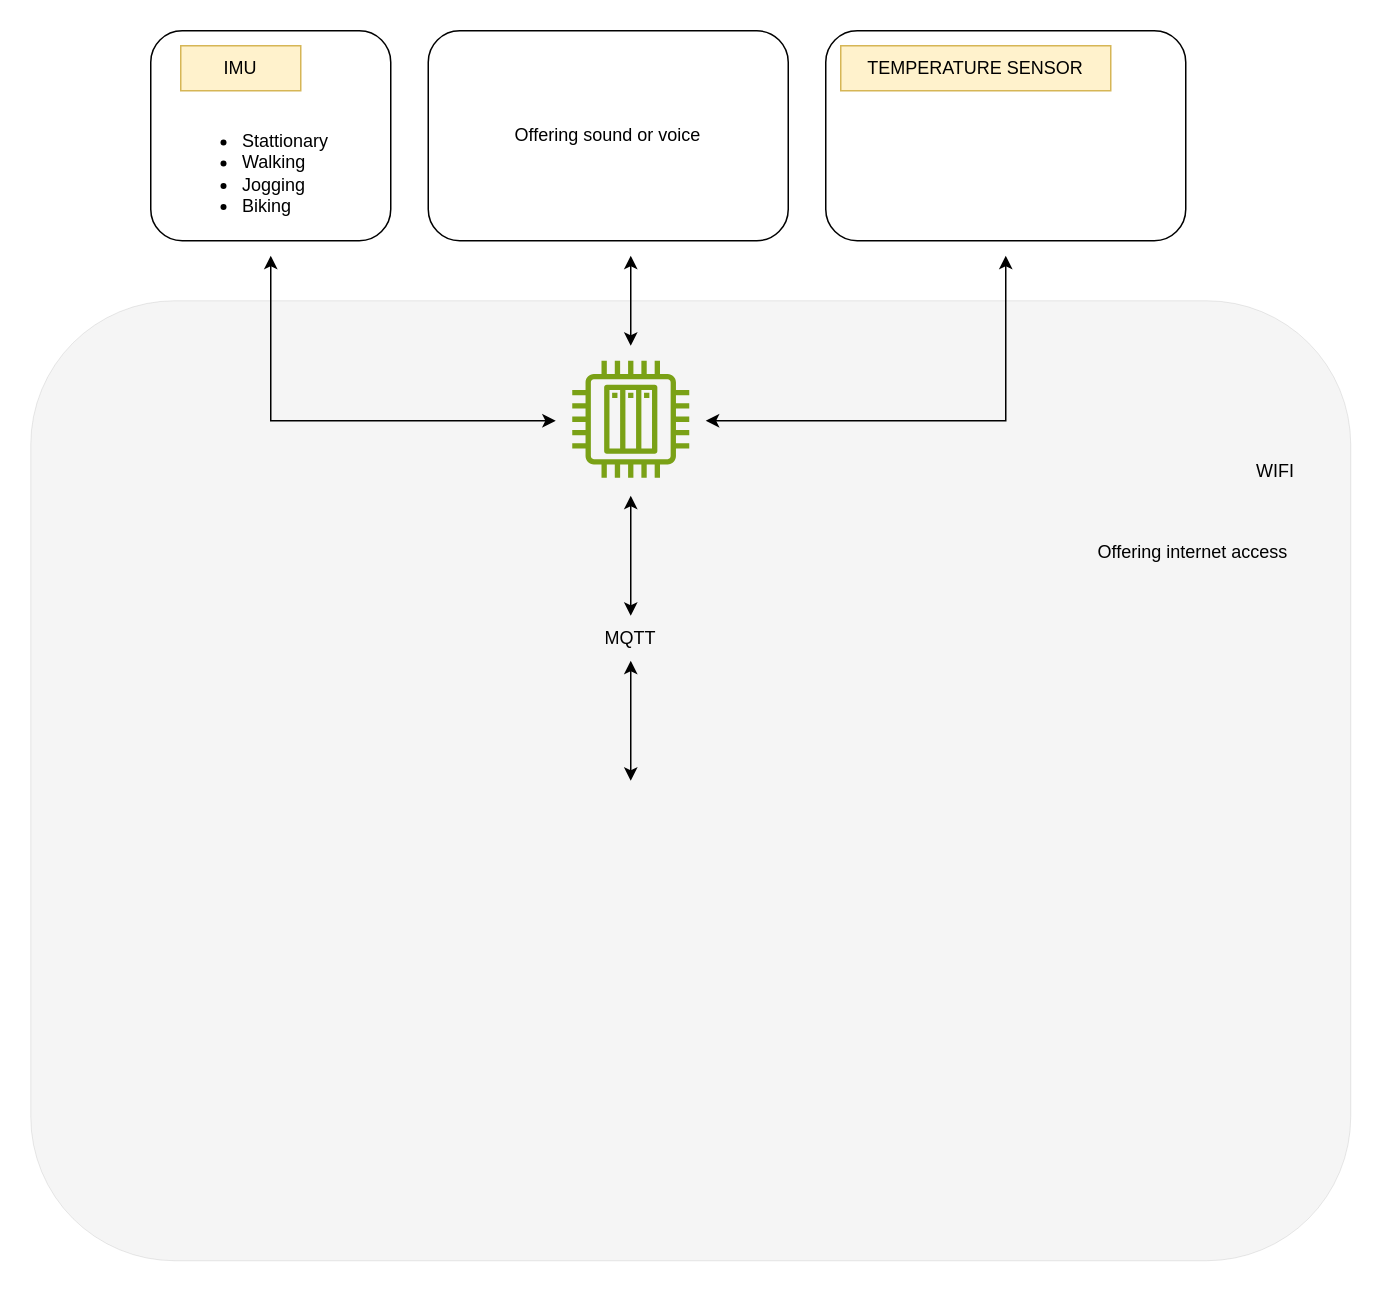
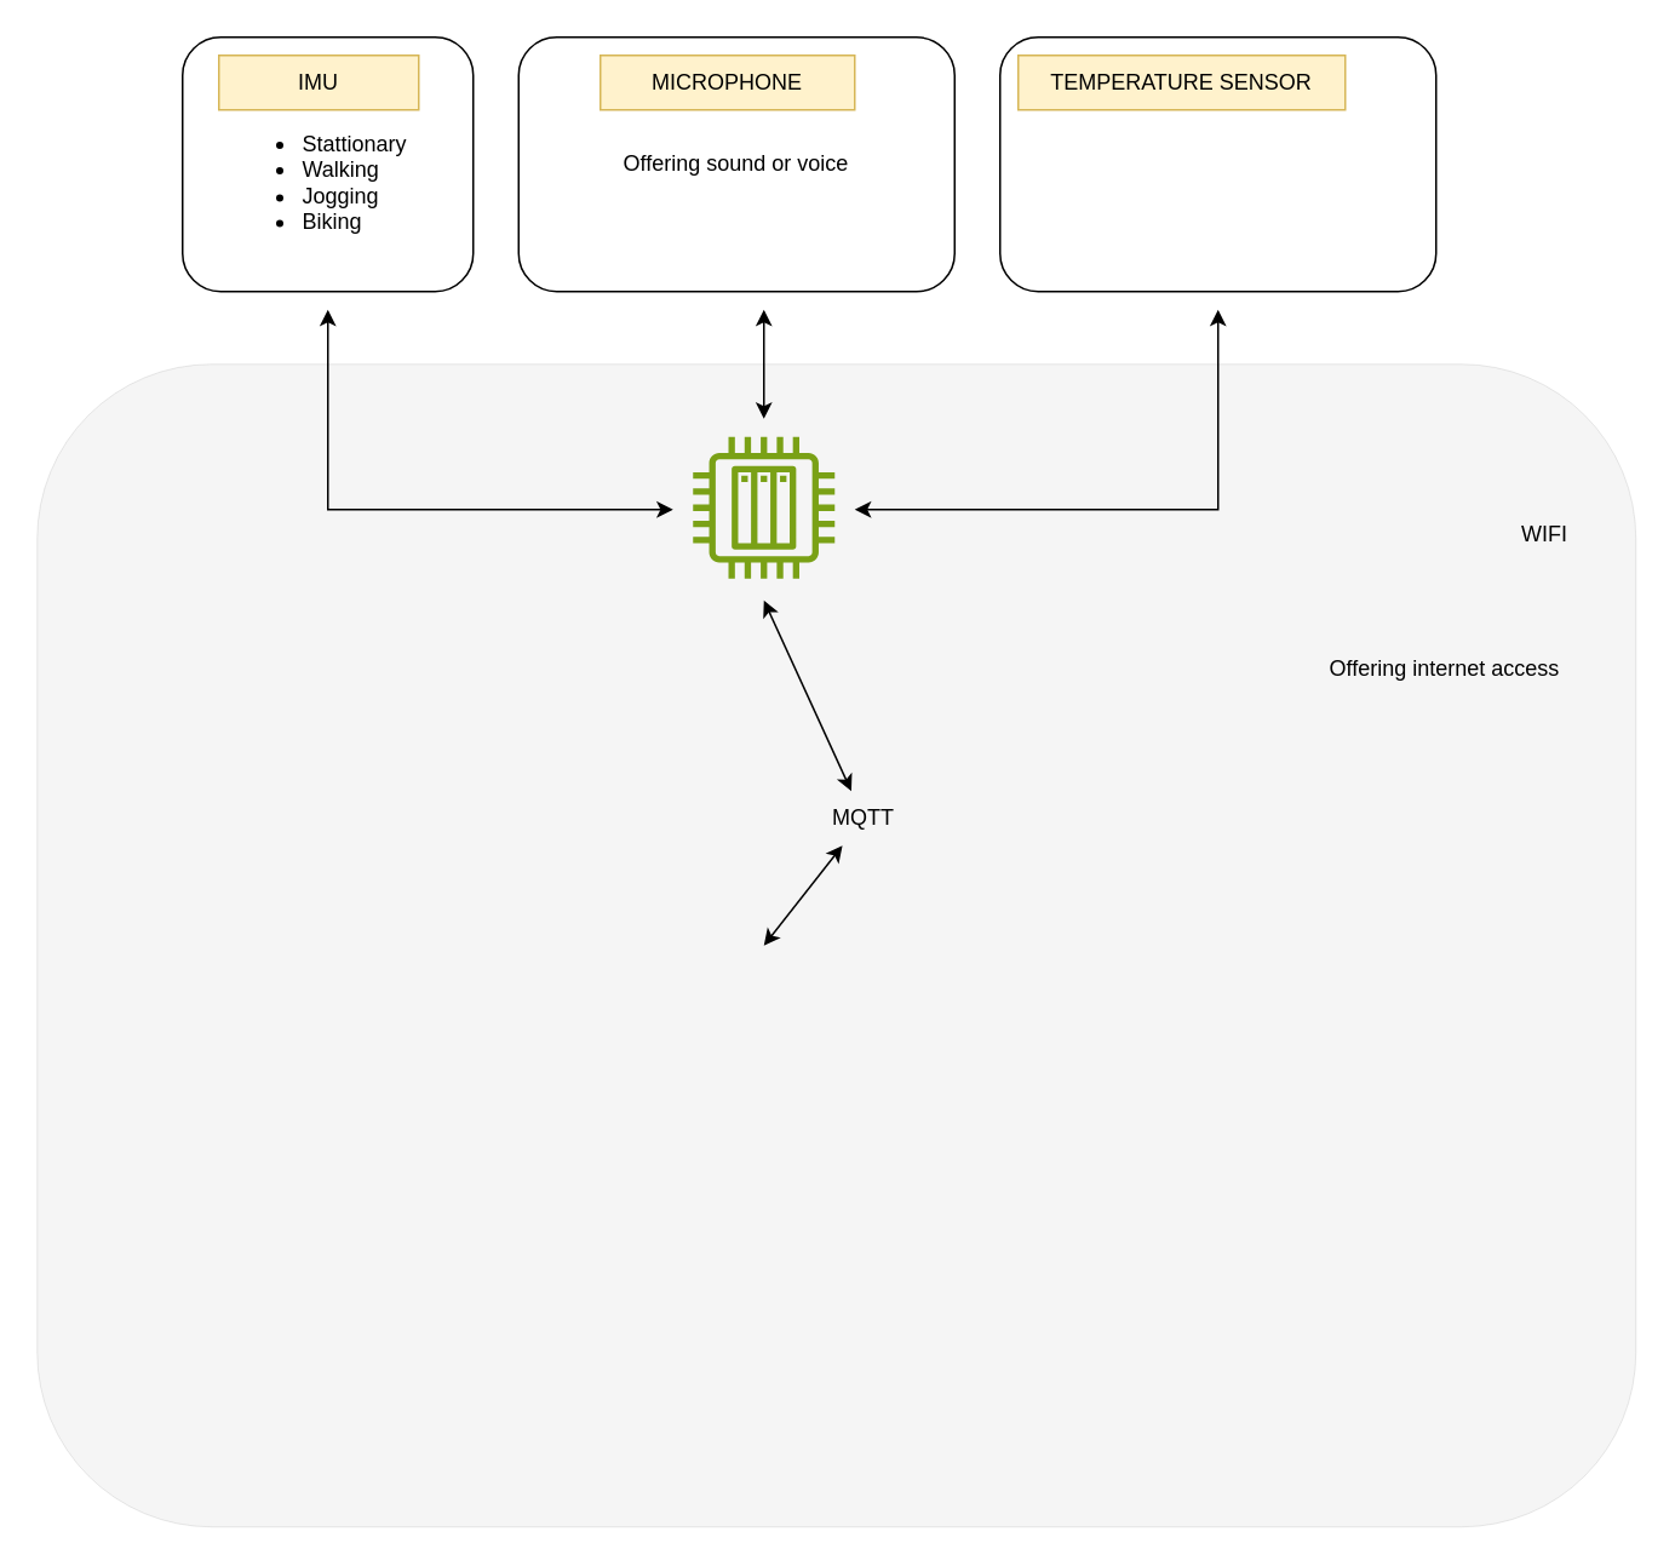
- <mxCell id="9" value="IMU" style="text;html=1;strokeColor=#d6b656;fillColor=#fff2cc;align=center;verticalAlign=middle;whiteSpace=wrap;rounded=0;" parent="1" vertex="1"><mxGeometry x="120" y="30" width="80" height="30" as="geometry" /></mxCell>
+ <mxCell id="9" value="IMU" style="text;html=1;strokeColor=#d6b656;fillColor=#fff2cc;align=center;verticalAlign=middle;whiteSpace=wrap;rounded=0;" parent="1" vertex="1"><mxGeometry x="120" y="30" width="110" height="30" as="geometry" /></mxCell>
+ <mxCell id="6" value="MICROPHONE" style="text;html=1;strokeColor=#d6b656;fillColor=#fff2cc;align=center;verticalAlign=middle;whiteSpace=wrap;rounded=0;" parent="1" vertex="1"><mxGeometry x="330" y="30" width="140" height="30" as="geometry" /></mxCell>
- <mxCell id="8" value="&lt;ul style=&quot;border-color: var(--border-color); text-align: left;&quot;&gt;&lt;li style=&quot;border-color: var(--border-color);&quot;&gt;Stattionary&lt;/li&gt;&lt;li style=&quot;border-color: var(--border-color);&quot;&gt;&lt;span style=&quot;border-color: var(--border-color); background-color: initial;&quot;&gt;Walking&lt;/span&gt;&lt;/li&gt;&lt;li style=&quot;border-color: var(--border-color);&quot;&gt;&lt;span style=&quot;border-color: var(--border-color); background-color: initial;&quot;&gt;Jogging&lt;/span&gt;&lt;/li&gt;&lt;li style=&quot;border-color: var(--border-color);&quot;&gt;&lt;span style=&quot;border-color: var(--border-color); background-color: initial;&quot;&gt;Biking&lt;/span&gt;&lt;/li&gt;&lt;/ul&gt;" style="text;html=1;strokeColor=none;fillColor=none;align=center;verticalAlign=middle;whiteSpace=wrap;rounded=0;" parent="1" vertex="1"><mxGeometry x="115" y="85" width="110" height="60" as="geometry" /></mxCell>
+ <mxCell id="8" value="&lt;ul style=&quot;border-color: var(--border-color); text-align: left;&quot;&gt;&lt;li style=&quot;border-color: var(--border-color);&quot;&gt;Stattionary&lt;/li&gt;&lt;li style=&quot;border-color: var(--border-color);&quot;&gt;&lt;span style=&quot;border-color: var(--border-color); background-color: initial;&quot;&gt;Walking&lt;/span&gt;&lt;/li&gt;&lt;li style=&quot;border-color: var(--border-color);&quot;&gt;&lt;span style=&quot;border-color: var(--border-color); background-color: initial;&quot;&gt;Jogging&lt;/span&gt;&lt;/li&gt;&lt;li style=&quot;border-color: var(--border-color);&quot;&gt;&lt;span style=&quot;border-color: var(--border-color); background-color: initial;&quot;&gt;Biking&lt;/span&gt;&lt;/li&gt;&lt;/ul&gt;" style="text;html=1;strokeColor=none;fillColor=none;align=center;verticalAlign=middle;whiteSpace=wrap;rounded=0;" parent="1" vertex="1"><mxGeometry x="120" y="70" width="110" height="60" as="geometry" /></mxCell>
- <mxCell id="16" value="WIFI" style="text;html=1;strokeColor=none;fillColor=none;align=center;verticalAlign=middle;whiteSpace=wrap;rounded=0;" parent="1" vertex="1"><mxGeometry x="820" y="299" width="60" height="30" as="geometry" /></mxCell>
+ <mxCell id="16" value="WIFI" style="text;html=1;strokeColor=none;fillColor=none;align=center;verticalAlign=middle;whiteSpace=wrap;rounded=0;" parent="1" vertex="1"><mxGeometry x="820" y="279" width="60" height="30" as="geometry" /></mxCell>
- <mxCell id="19" value="MQTT" style="text;html=1;strokeColor=none;fillColor=none;align=center;verticalAlign=middle;whiteSpace=wrap;rounded=0;" parent="1" vertex="1"><mxGeometry x="390" y="410" width="60" height="30" as="geometry" /></mxCell>
+ <mxCell id="19" value="MQTT" style="text;html=1;strokeColor=none;fillColor=none;align=center;verticalAlign=middle;whiteSpace=wrap;rounded=0;" parent="1" vertex="1"><mxGeometry x="445" y="435" width="60" height="30" as="geometry" /></mxCell>
